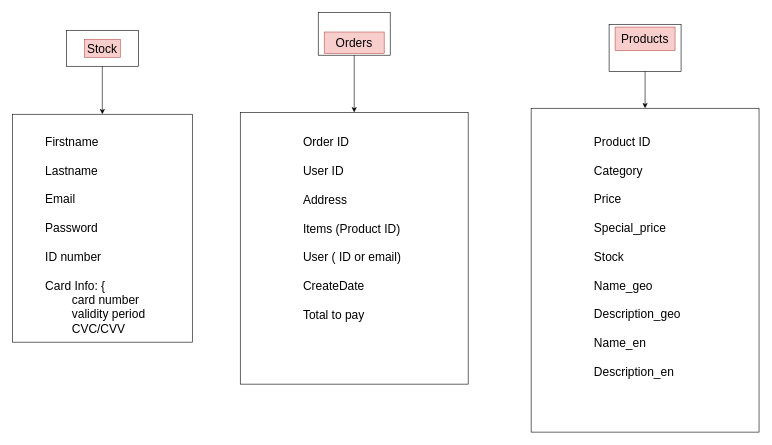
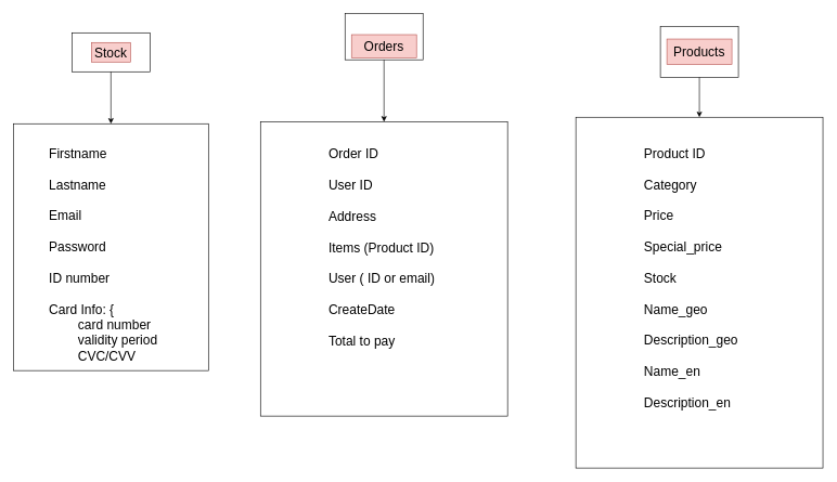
- <mxCell id="18" value="Products" style="text;html=1;strokeColor=#b85450;fillColor=#f8cecc;align=center;verticalAlign=middle;whiteSpace=wrap;rounded=0;fontSize=20;" parent="16" vertex="1"><mxGeometry x="10" y="4.615" width="100" height="39.231" as="geometry" /></mxCell>
+ <mxCell id="18" value="Products" style="text;html=1;strokeColor=#b85450;fillColor=#f8cecc;align=center;verticalAlign=middle;whiteSpace=wrap;rounded=0;fontSize=20;" parent="16" vertex="1"><mxGeometry x="10" y="19.615" width="100" height="39.231" as="geometry" /></mxCell>
